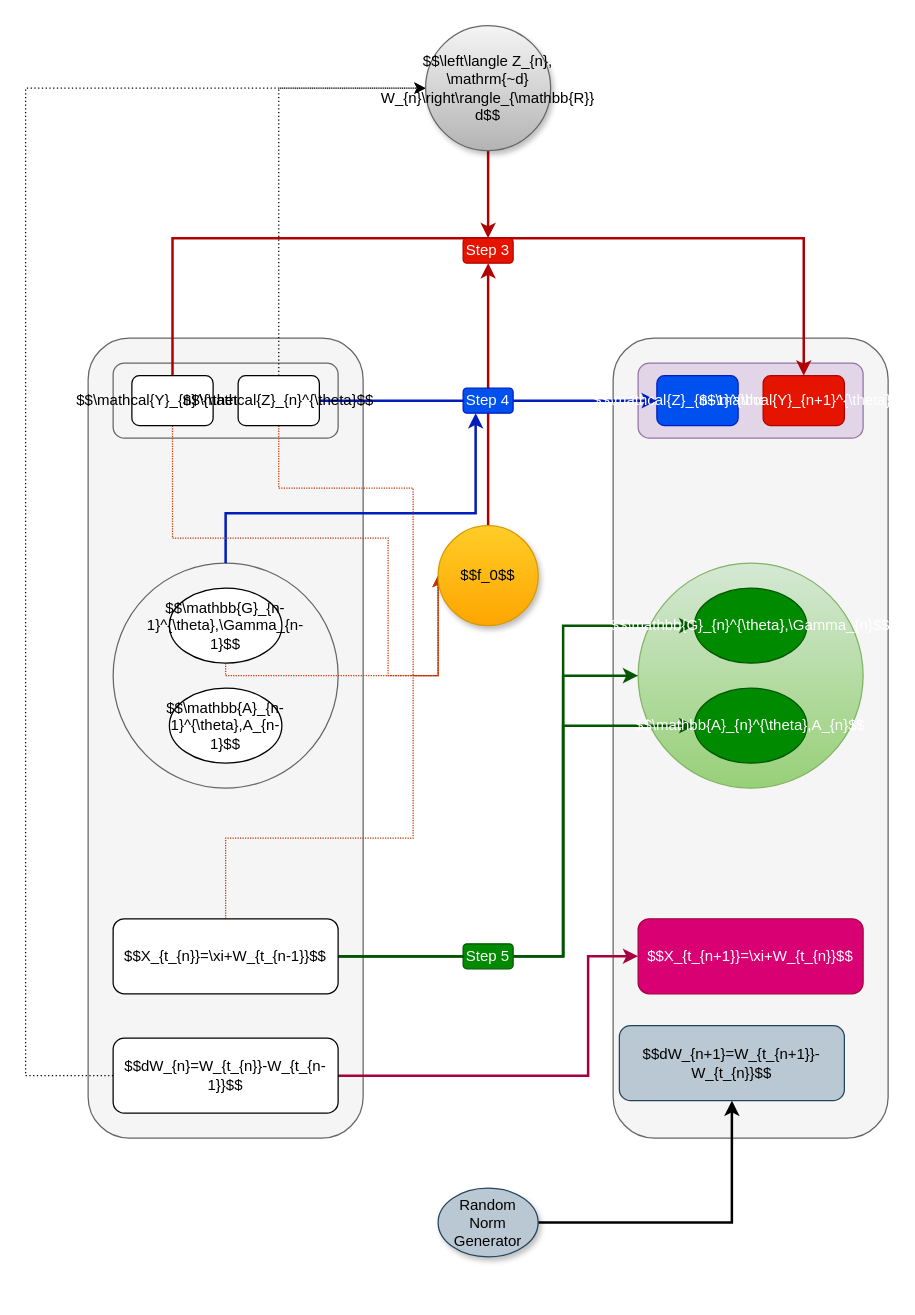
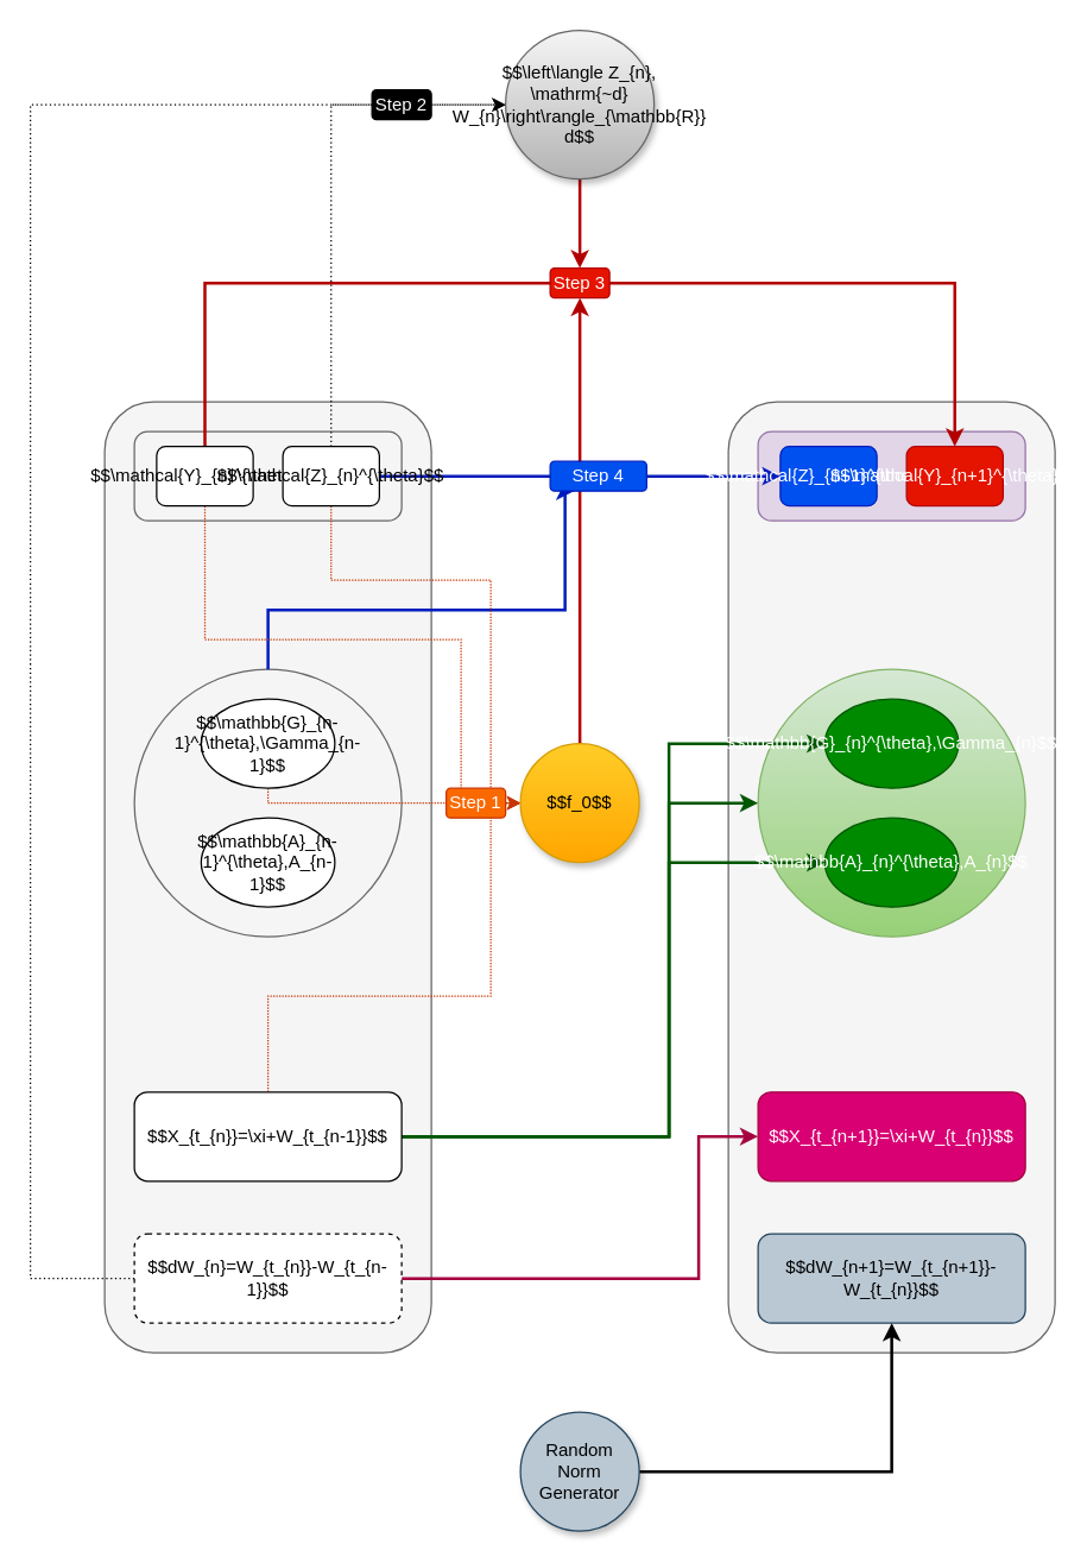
+ <mxCell id="38" value="Step 2" style="text;html=1;align=center;verticalAlign=middle;whiteSpace=wrap;rounded=1;shadow=0;sketch=0;fontColor=#ffffff;fillColor=#000000;strokeColor=#000000;" vertex="1" parent="1"><mxGeometry x="250" y="60" width="40" height="20" as="geometry" /></mxCell>
- <mxCell id="39" value="Step 3" style="text;html=1;align=center;verticalAlign=middle;whiteSpace=wrap;rounded=1;shadow=0;sketch=0;fontColor=#ffffff;fillColor=#e51400;strokeColor=#B20000;" vertex="1" parent="1"><mxGeometry x="370" y="190" width="40" height="20" as="geometry" /></mxCell>
+ <mxCell id="39" value="Step 3" style="text;html=1;align=center;verticalAlign=middle;whiteSpace=wrap;rounded=1;shadow=0;sketch=0;fontColor=#ffffff;fillColor=#e51400;strokeColor=#B20000;" vertex="1" parent="1"><mxGeometry x="370" y="180" width="40" height="20" as="geometry" /></mxCell>
- <mxCell id="40" value="Step 4" style="text;html=1;strokeColor=#001DBC;fillColor=#0050ef;align=center;verticalAlign=middle;whiteSpace=wrap;rounded=1;shadow=0;sketch=0;fontColor=#ffffff;" vertex="1" parent="1"><mxGeometry x="370" y="310" width="40" height="20" as="geometry" /></mxCell>
+ <mxCell id="40" value="Step 4" style="text;html=1;strokeColor=#001DBC;fillColor=#0050ef;align=center;verticalAlign=middle;whiteSpace=wrap;rounded=1;shadow=0;sketch=0;fontColor=#ffffff;" vertex="1" parent="1"><mxGeometry x="370" y="310" width="65" height="20" as="geometry" /></mxCell>
- <mxCell id="34" value="$$f_0$$" style="ellipse;whiteSpace=wrap;html=1;aspect=fixed;rounded=1;shadow=1;sketch=0;gradientColor=#ffa500;fillColor=#ffcd28;strokeColor=#d79b00;" vertex="1" parent="1"><mxGeometry x="350" y="420" width="80" height="80" as="geometry" /></mxCell>
+ <mxCell id="34" value="$$f_0$$" style="ellipse;whiteSpace=wrap;html=1;aspect=fixed;rounded=1;shadow=1;sketch=0;gradientColor=#ffa500;fillColor=#ffcd28;strokeColor=#d79b00;" vertex="1" parent="1"><mxGeometry x="350" y="500" width="80" height="80" as="geometry" /></mxCell>
+ <mxCell id="35" value="Step 1" style="text;html=1;strokeColor=#C73500;fillColor=#fa6800;align=center;verticalAlign=middle;whiteSpace=wrap;rounded=1;shadow=0;sketch=0;fontColor=#ffffff;" vertex="1" parent="1"><mxGeometry x="300" y="530" width="40" height="20" as="geometry" /></mxCell>
- <mxCell id="41" value="Step 5" style="text;html=1;strokeColor=#005700;fillColor=#008a00;align=center;verticalAlign=middle;whiteSpace=wrap;rounded=1;shadow=0;sketch=0;fontColor=#ffffff;" vertex="1" parent="1"><mxGeometry x="370" y="754.5" width="40" height="20" as="geometry" /></mxCell>
- <mxCell id="18" value="$$dW_{n+1}=W_{t_{n+1}}-W_{t_{n}}$$" style="rounded=1;whiteSpace=wrap;html=1;fillColor=#bac8d3;strokeColor=#23445d;" vertex="1" parent="1"><mxGeometry x="495" y="820" width="180" height="60" as="geometry" /></mxCell>
+ <mxCell id="18" value="$$dW_{n+1}=W_{t_{n+1}}-W_{t_{n}}$$" style="rounded=1;whiteSpace=wrap;html=1;fillColor=#bac8d3;strokeColor=#23445d;" vertex="1" parent="1"><mxGeometry x="510" y="830" width="180" height="60" as="geometry" /></mxCell>
- <mxCell id="15" value="$$dW_{n}=W_{t_{n}}-W_{t_{n-1}}$$" style="rounded=1;whiteSpace=wrap;html=1;" vertex="1" parent="1"><mxGeometry x="90" y="830" width="180" height="60" as="geometry" /></mxCell>
+ <mxCell id="15" value="$$dW_{n}=W_{t_{n}}-W_{t_{n-1}}$$" style="rounded=1;whiteSpace=wrap;html=1;dashed=1;" vertex="1" parent="1"><mxGeometry x="90" y="830" width="180" height="60" as="geometry" /></mxCell>
- <mxCell id="43" value="Random Norm Generator" style="ellipse;whiteSpace=wrap;html=1;aspect=fixed;rounded=1;shadow=1;sketch=0;fillColor=#bac8d3;strokeColor=#23445d;" vertex="1" parent="1"><mxGeometry x="350" y="950" width="80" height="55" as="geometry" /></mxCell>
+ <mxCell id="43" value="Random Norm Generator" style="ellipse;whiteSpace=wrap;html=1;aspect=fixed;rounded=1;shadow=1;sketch=0;fillColor=#bac8d3;strokeColor=#23445d;" vertex="1" parent="1"><mxGeometry x="350" y="950" width="80" height="80" as="geometry" /></mxCell>
